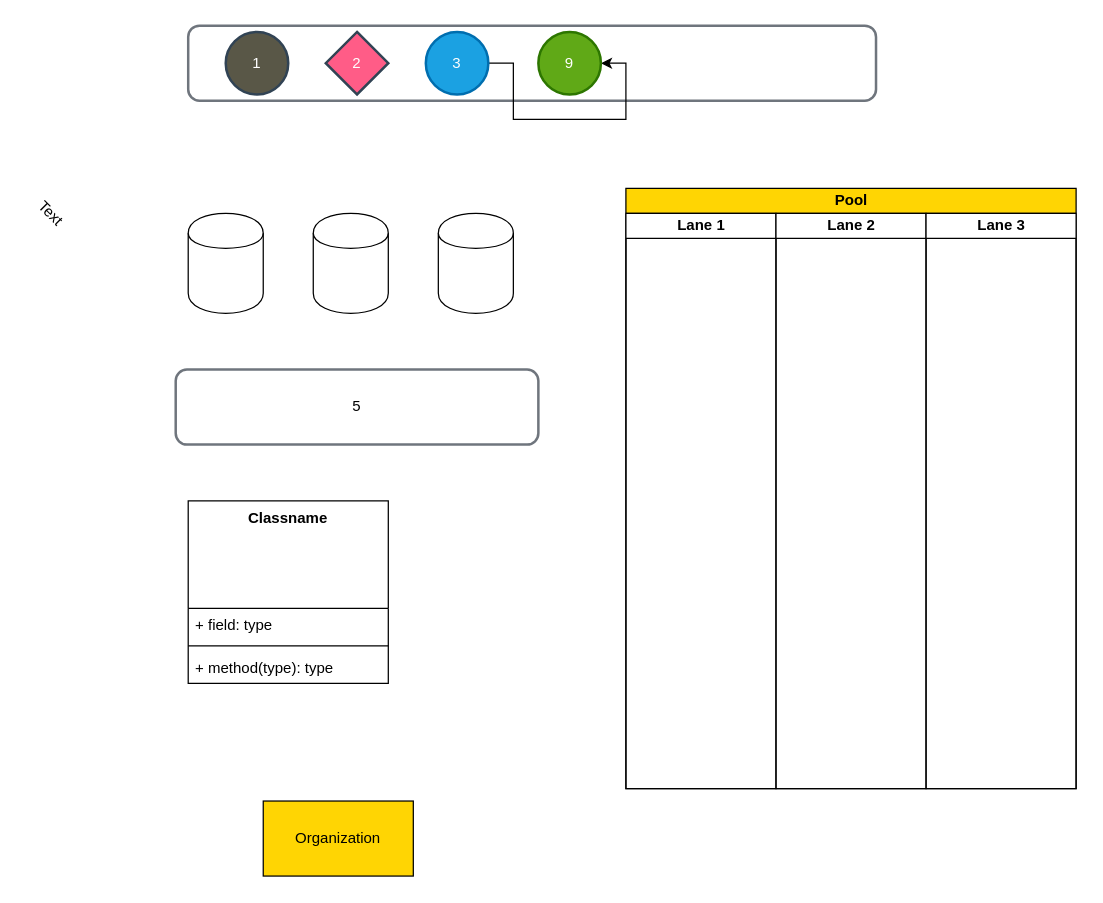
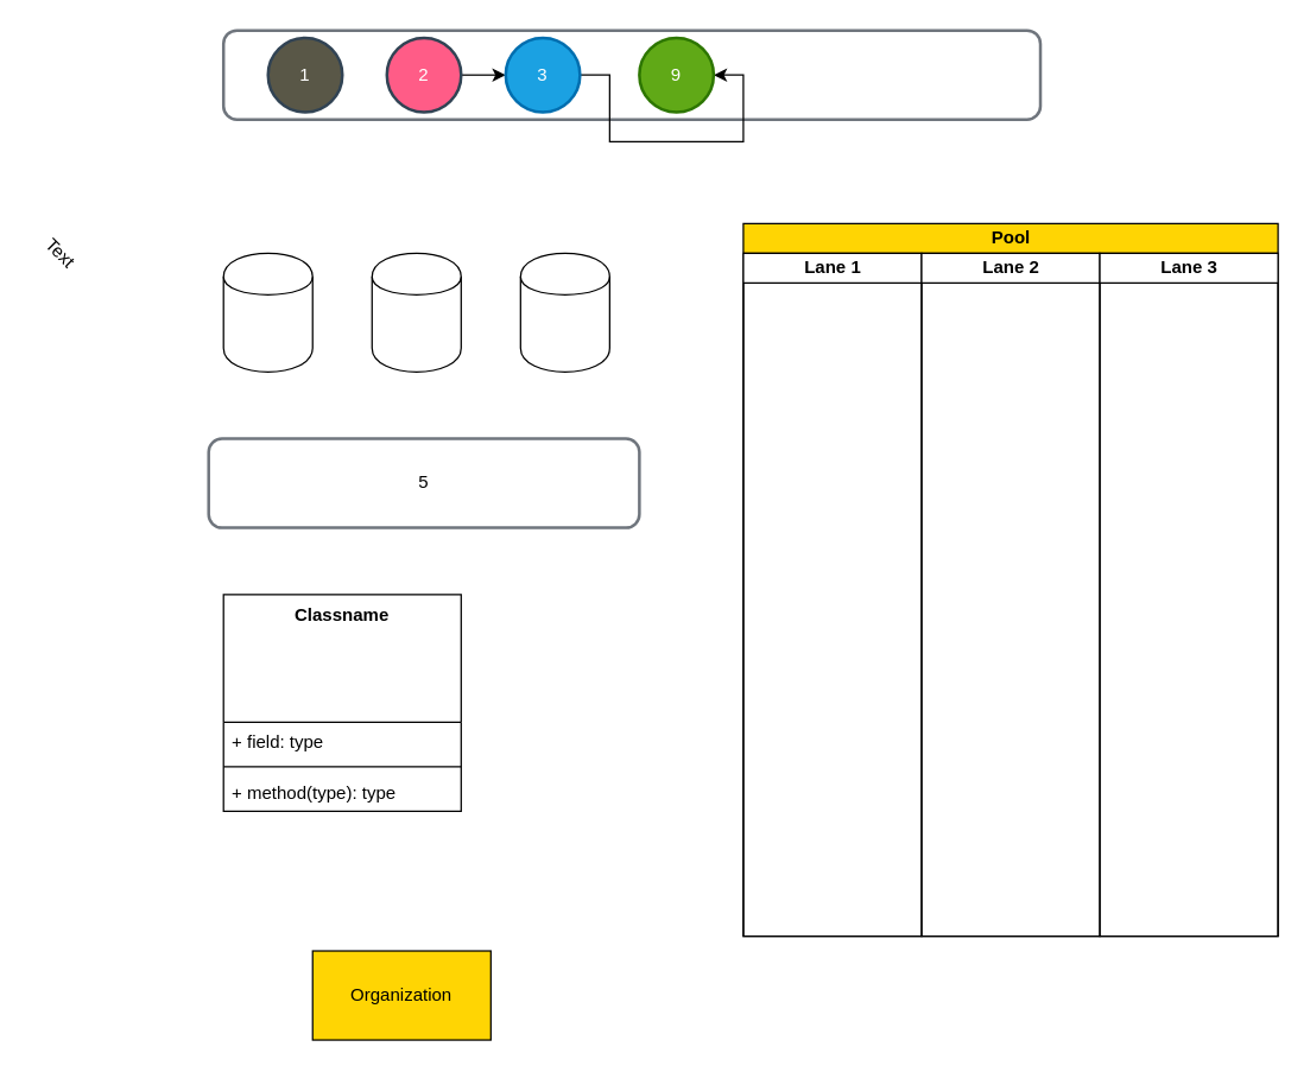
- <mxCell id="5" value="2" style="rhombus;whiteSpace=wrap;html=1;strokeColor=#314354;strokeWidth=2;fillColor=#FF5C87;fontColor=#ffffff;" parent="1" vertex="1"><mxGeometry x="260" y="25" width="50" height="50" as="geometry" /></mxCell>
+ <mxCell id="5" value="2" style="ellipse;whiteSpace=wrap;html=1;strokeColor=#314354;strokeWidth=2;fillColor=#FF5C87;fontColor=#ffffff;" parent="1" vertex="1"><mxGeometry x="260" y="25" width="50" height="50" as="geometry" /></mxCell>
+ <mxCell id="4" style="edgeStyle=orthogonalEdgeStyle;rounded=0;orthogonalLoop=1;jettySize=auto;html=1;exitX=1;exitY=0.5;exitDx=0;exitDy=0;entryX=0;entryY=0.5;entryDx=0;entryDy=0;" edge="1" parent="1" source="5" target="7"><mxGeometry relative="1" as="geometry" /></mxCell>
